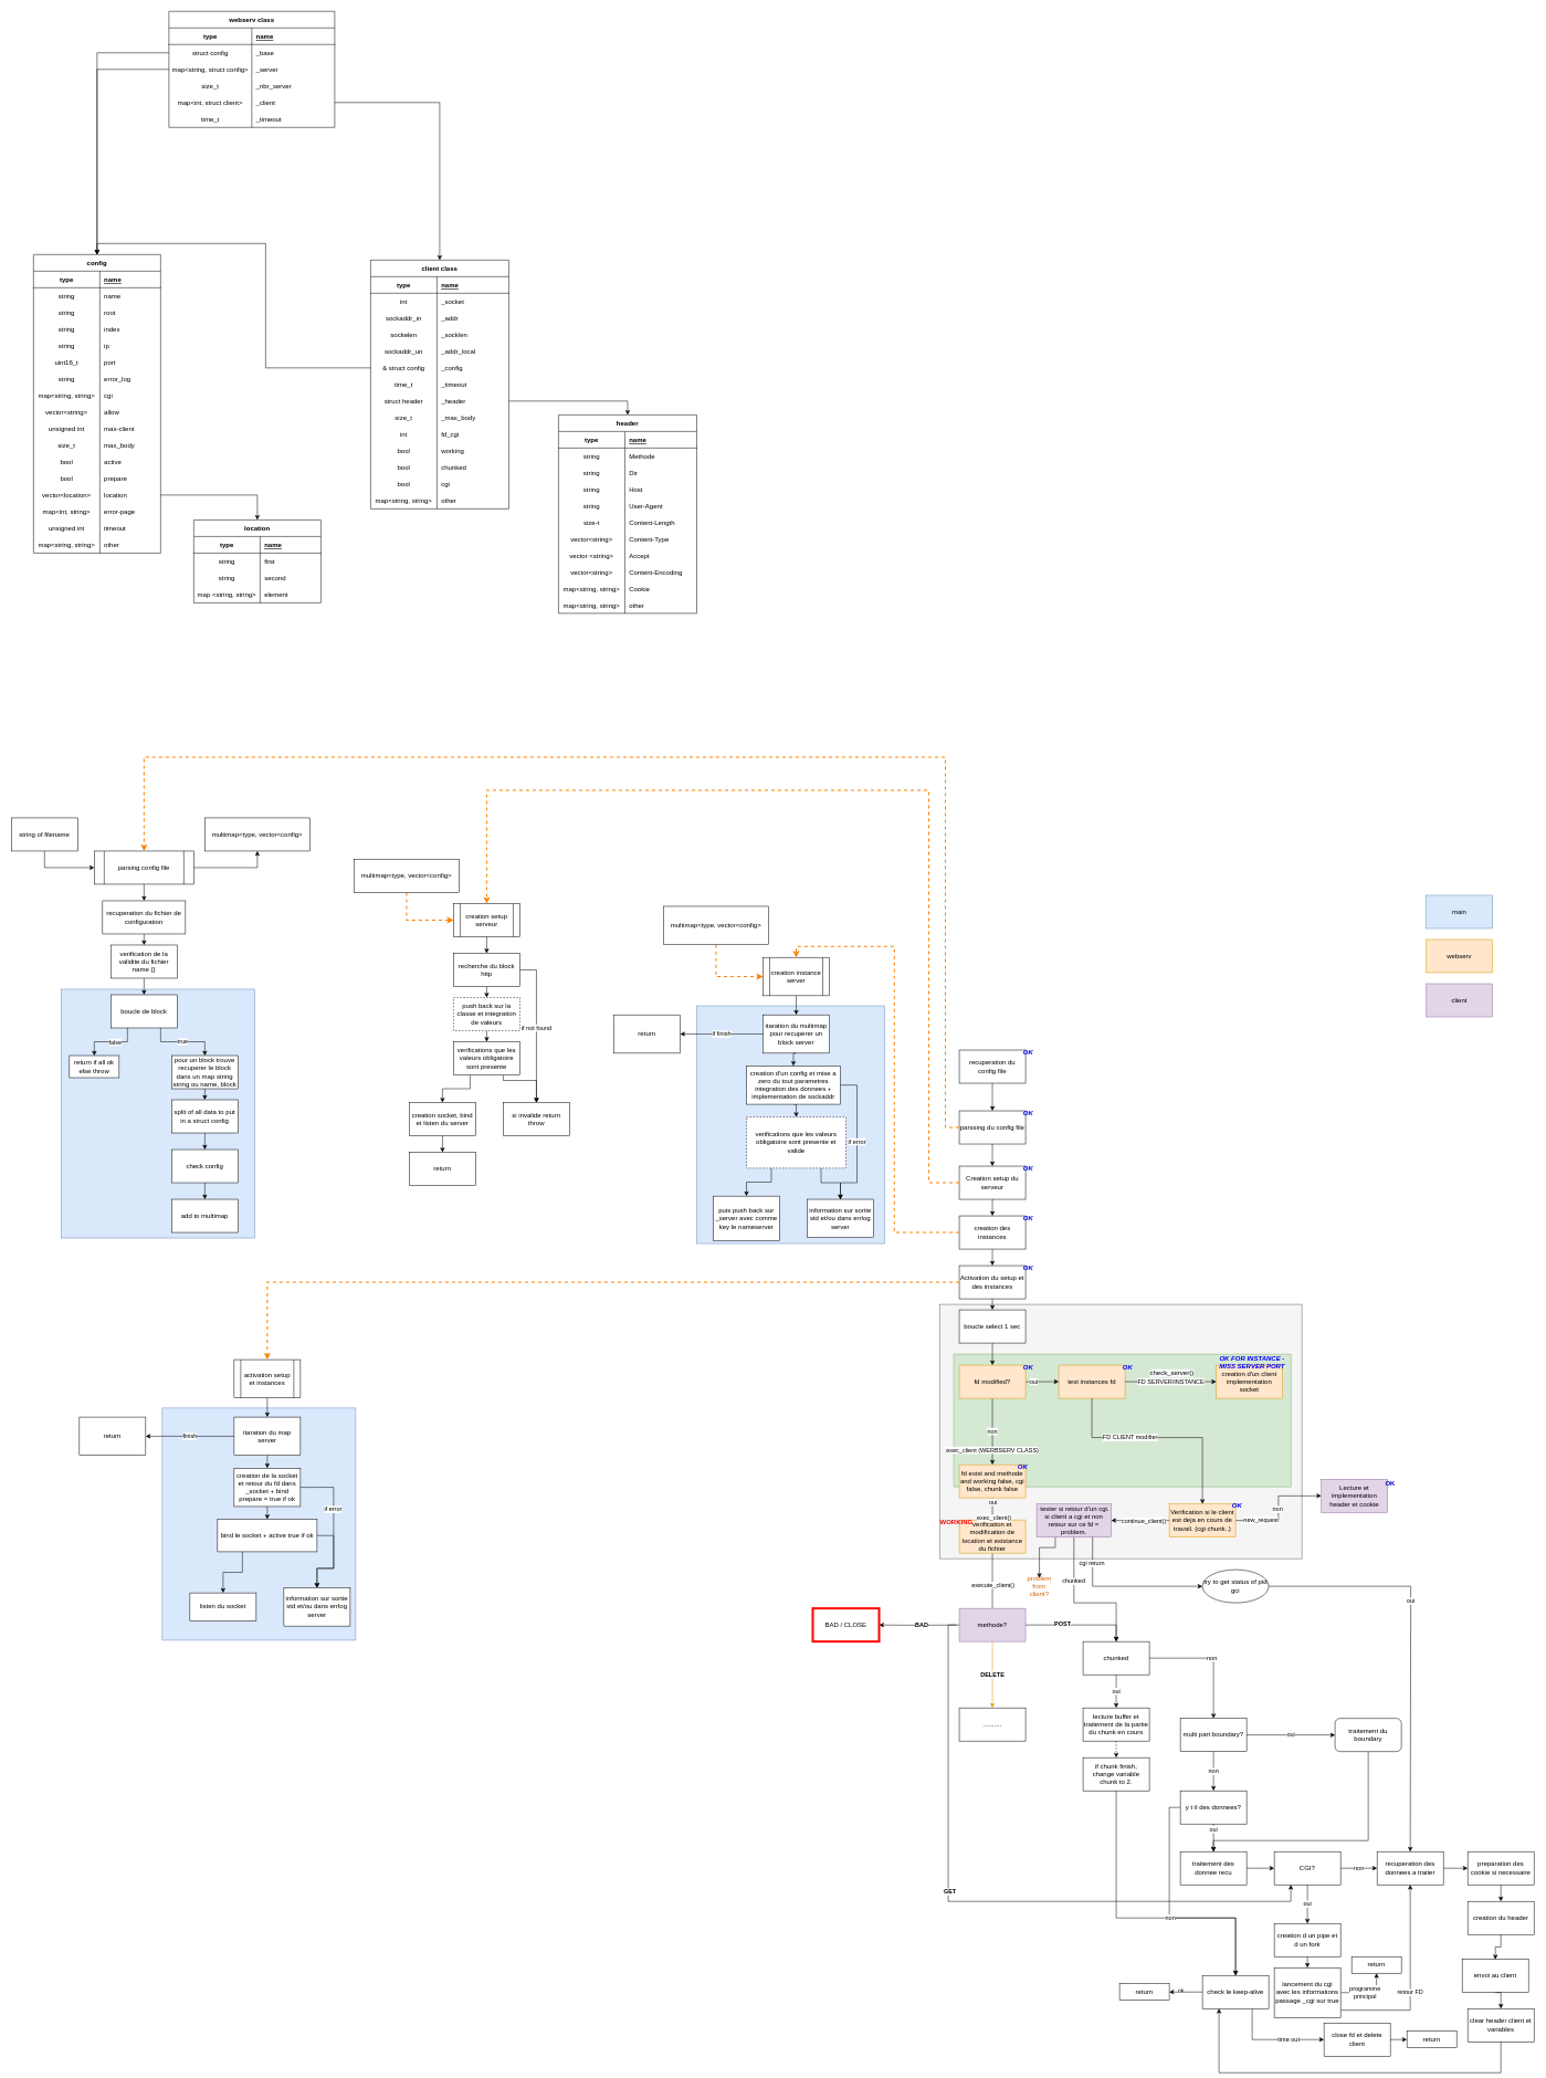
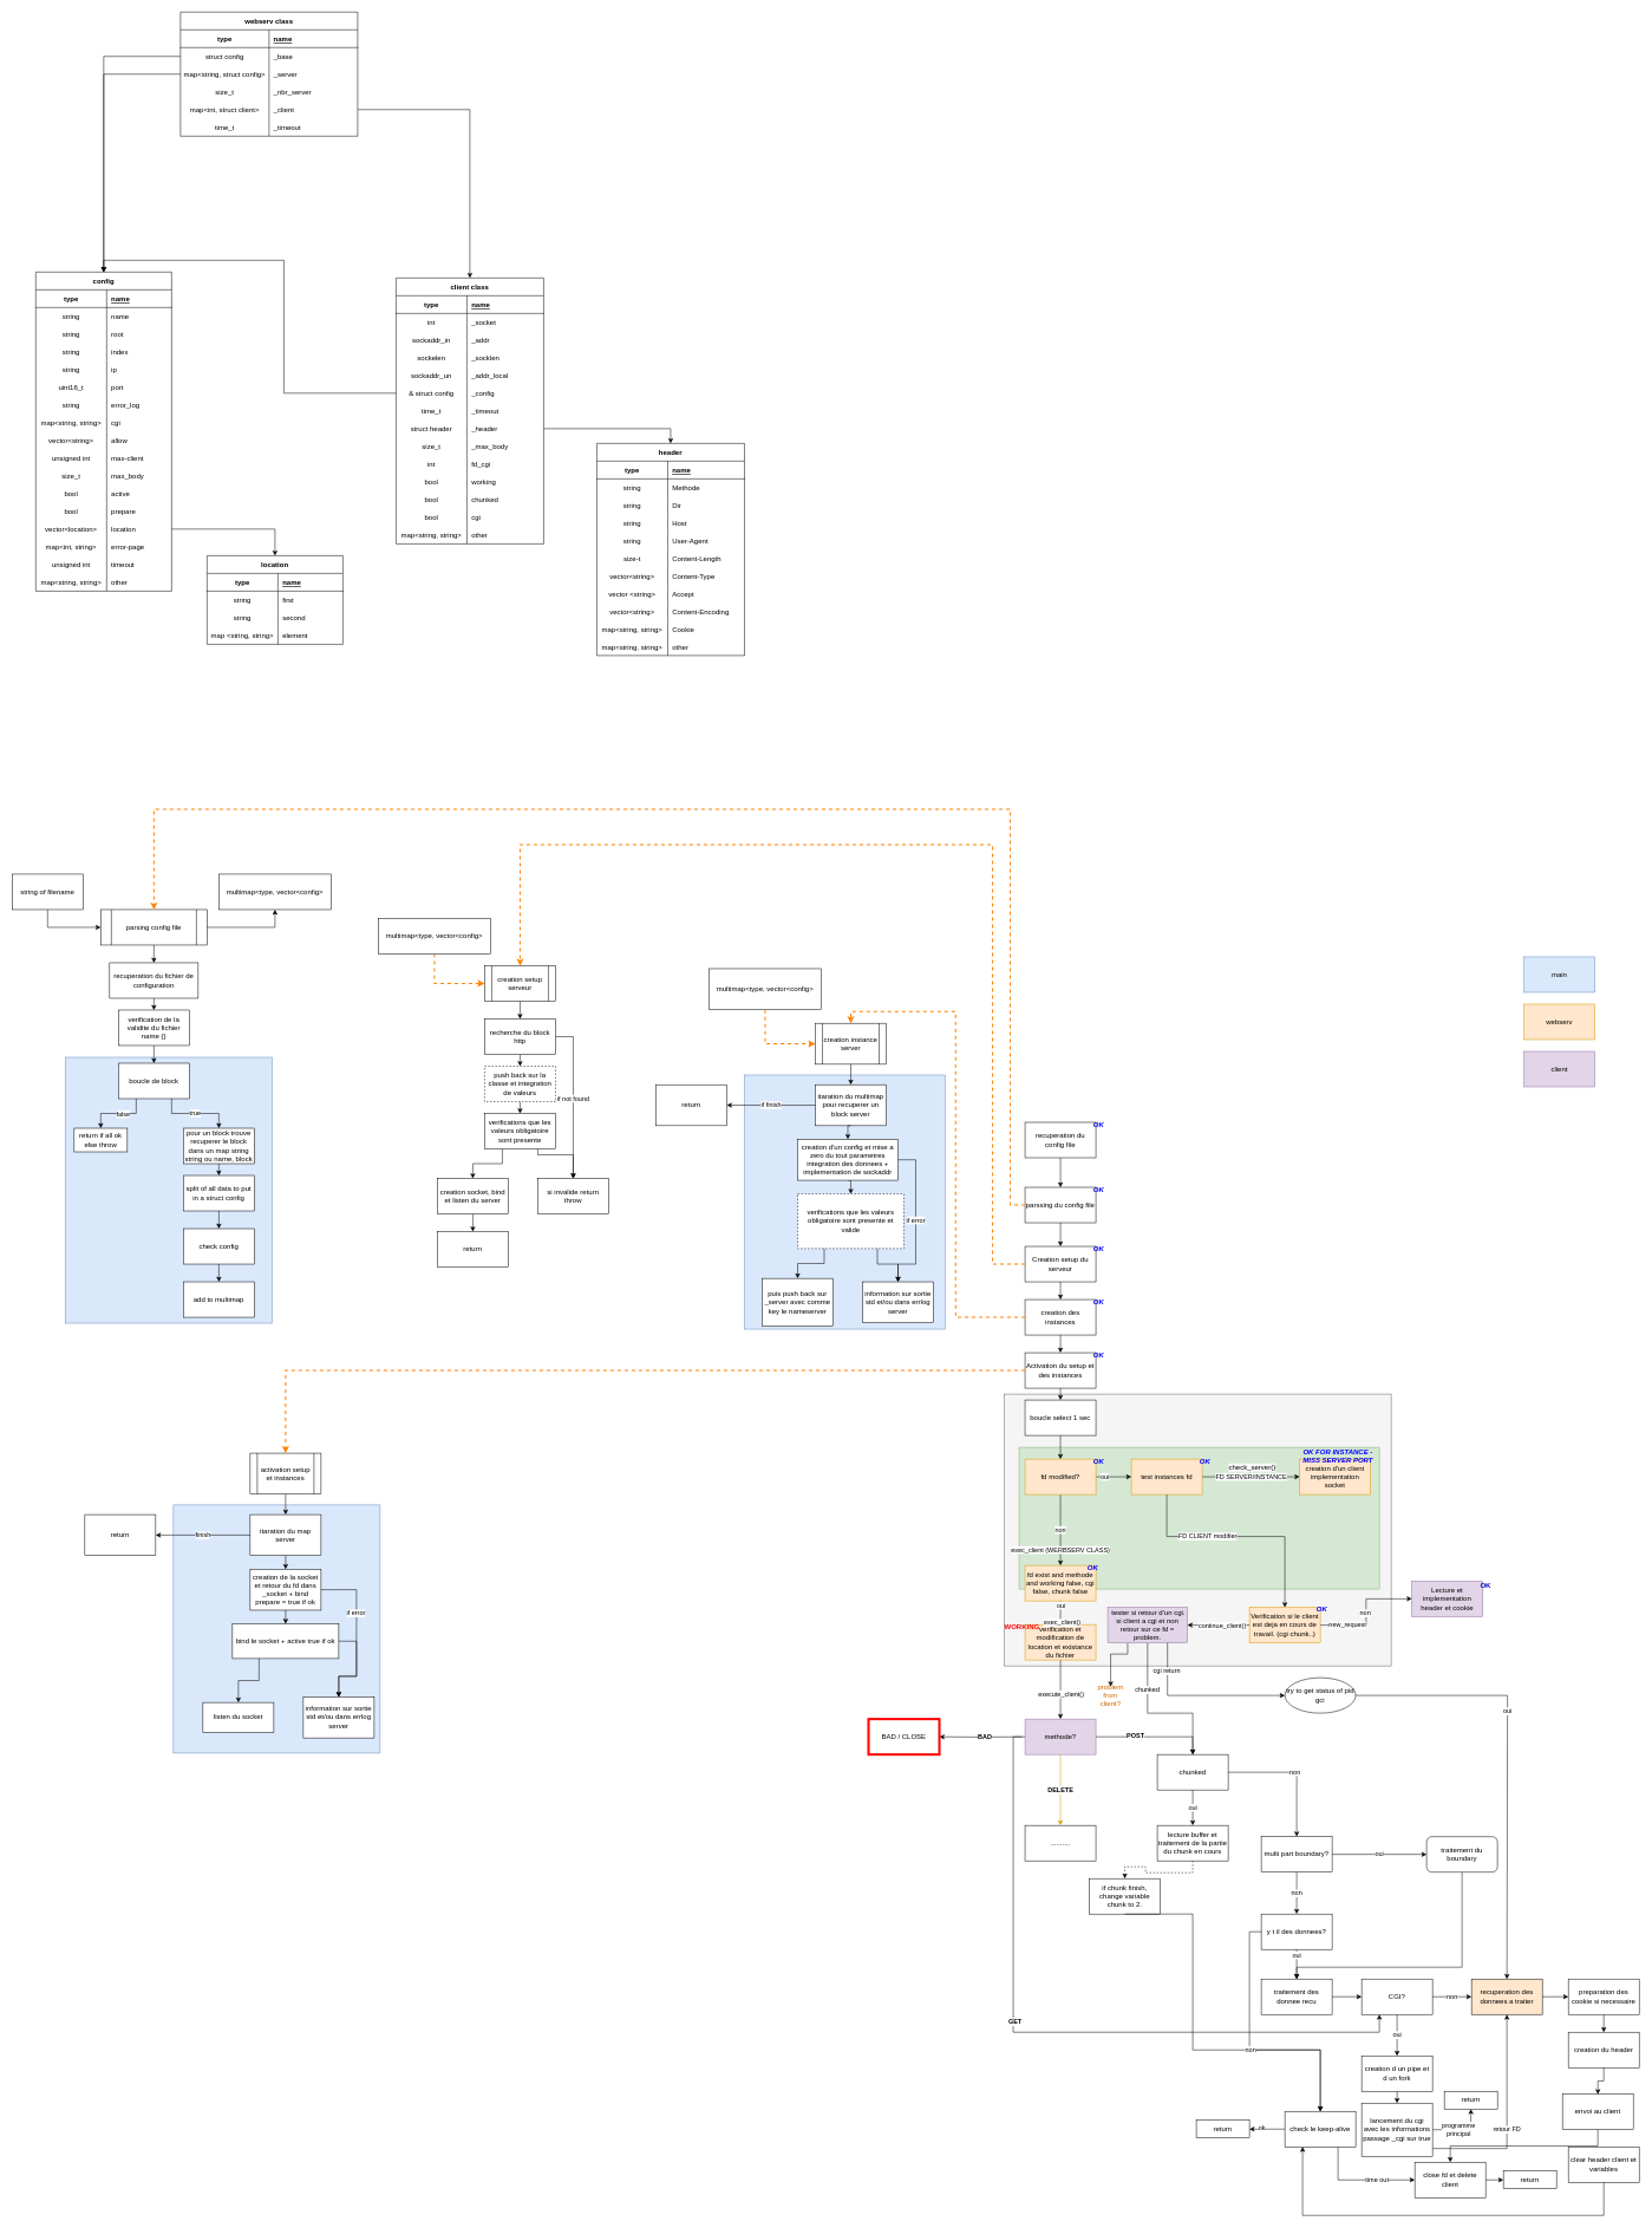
- <mxCell id="26" style="edgeStyle=orthogonalEdgeStyle;rounded=0;orthogonalLoop=1;jettySize=auto;html=1;exitX=0.5;exitY=1;exitDx=0;exitDy=0;entryX=0.5;entryY=0;entryDx=0;entryDy=0;fontColor=#000000;endArrow=none;" parent="2" source="28" target="29" edge="1"><mxGeometry relative="1" as="geometry" /></mxCell>
+ <mxCell id="26" style="edgeStyle=orthogonalEdgeStyle;rounded=0;orthogonalLoop=1;jettySize=auto;html=1;exitX=0.5;exitY=1;exitDx=0;exitDy=0;entryX=0.5;entryY=0;entryDx=0;entryDy=0;fontColor=#000000;" parent="2" source="28" target="29" edge="1"><mxGeometry relative="1" as="geometry" /></mxCell>
- <mxCell id="38" value="if chunk finish, change variable chunk to 2." style="rounded=0;whiteSpace=wrap;html=1;" parent="2" vertex="1"><mxGeometry x="259" y="1280" width="120" height="60" as="geometry" /></mxCell>
+ <mxCell id="38" value="if chunk finish, change variable chunk to 2." style="rounded=0;whiteSpace=wrap;html=1;" parent="2" vertex="1"><mxGeometry x="144" y="1280" width="120" height="60" as="geometry" /></mxCell>
- <mxCell id="52" value="recuperation des donnees a traiter" style="rounded=0;whiteSpace=wrap;html=1;" parent="2" vertex="1"><mxGeometry x="791" y="1450" width="120" height="60" as="geometry" /></mxCell>
+ <mxCell id="52" value="recuperation des donnees a traiter" style="rounded=0;whiteSpace=wrap;html=1;fillColor=#ffe6cc;" parent="2" vertex="1"><mxGeometry x="791" y="1450" width="120" height="60" as="geometry" /></mxCell>
- <mxCell id="70" style="edgeStyle=orthogonalEdgeStyle;rounded=0;orthogonalLoop=1;jettySize=auto;html=1;exitX=0.5;exitY=1;exitDx=0;exitDy=0;entryX=0.5;entryY=0;entryDx=0;entryDy=0;" parent="2" source="57" target="69" edge="1"><mxGeometry relative="1" as="geometry"><mxPoint x="1105" y="1670.333" as="targetPoint" /></mxGeometry></mxCell>
+ <mxCell id="70" style="edgeStyle=orthogonalEdgeStyle;rounded=0;orthogonalLoop=1;jettySize=auto;html=1;exitX=0.5;exitY=1;exitDx=0;exitDy=0;" parent="2" source="57" target="74" edge="1"><mxGeometry relative="1" as="geometry"><mxPoint x="1105" y="1670.333" as="targetPoint" /></mxGeometry></mxCell>
